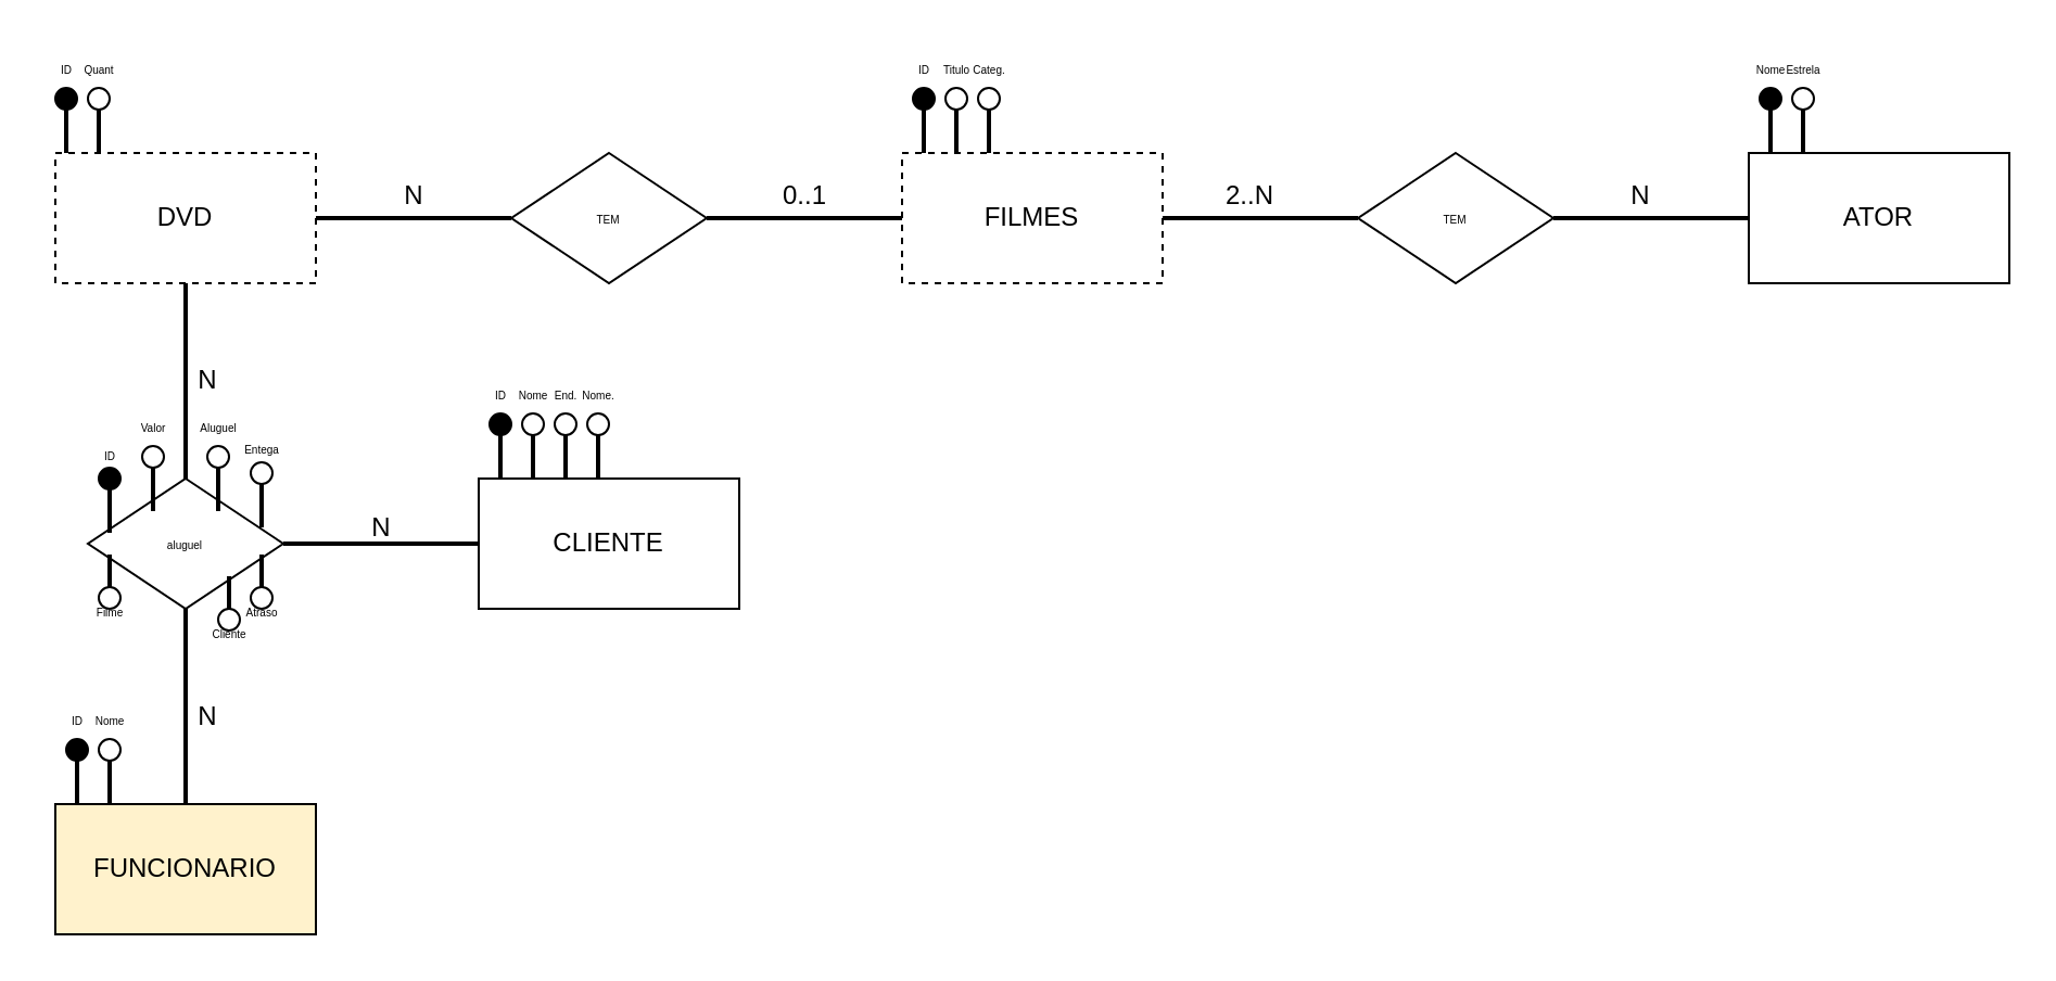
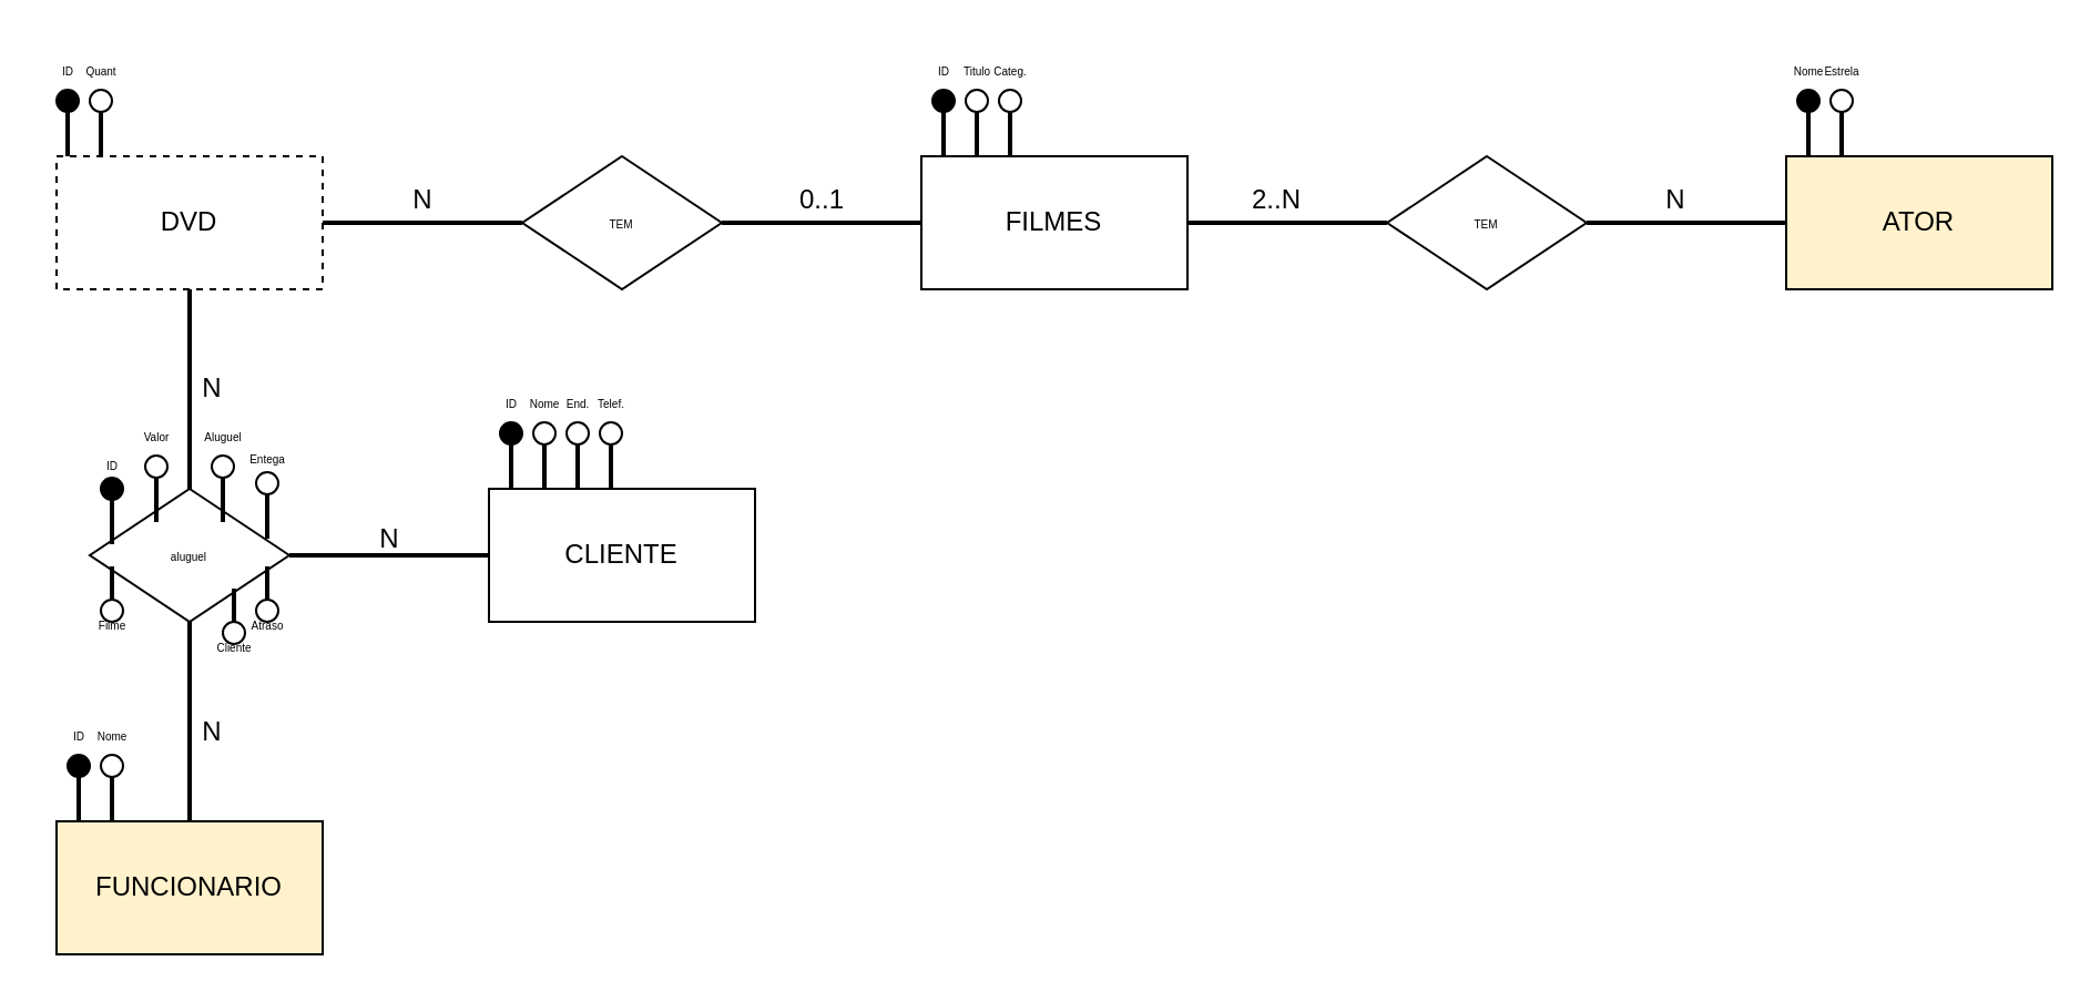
- <mxCell id="12" value="FILMES" style="rounded=0;whiteSpace=wrap;html=1;dashed=1;" parent="1" vertex="1"><mxGeometry x="415" y="70" width="120" height="60" as="geometry" /></mxCell>
+ <mxCell id="12" value="FILMES" style="rounded=0;whiteSpace=wrap;html=1;" parent="1" vertex="1"><mxGeometry x="415" y="70" width="120" height="60" as="geometry" /></mxCell>
- <mxCell id="27" value="ATOR" style="rounded=0;whiteSpace=wrap;html=1;" vertex="1" parent="1"><mxGeometry x="805" y="70" width="120" height="60" as="geometry" /></mxCell>
+ <mxCell id="27" value="ATOR" style="rounded=0;whiteSpace=wrap;html=1;fillColor=#fff2cc;" vertex="1" parent="1"><mxGeometry x="805" y="70" width="120" height="60" as="geometry" /></mxCell>
- <mxCell id="70" value="&lt;font style=&quot;font-size: 5px&quot;&gt;Nome.&lt;/font&gt;" style="text;html=1;align=center;verticalAlign=middle;resizable=0;points=[];autosize=1;strokeColor=none;fillColor=none;" vertex="1" parent="1"><mxGeometry x="260" y="170" width="30" height="20" as="geometry" /></mxCell>
+ <mxCell id="70" value="&lt;font style=&quot;font-size: 5px&quot;&gt;Telef.&lt;/font&gt;" style="text;html=1;align=center;verticalAlign=middle;resizable=0;points=[];autosize=1;strokeColor=none;fillColor=none;" vertex="1" parent="1"><mxGeometry x="260" y="170" width="30" height="20" as="geometry" /></mxCell>
